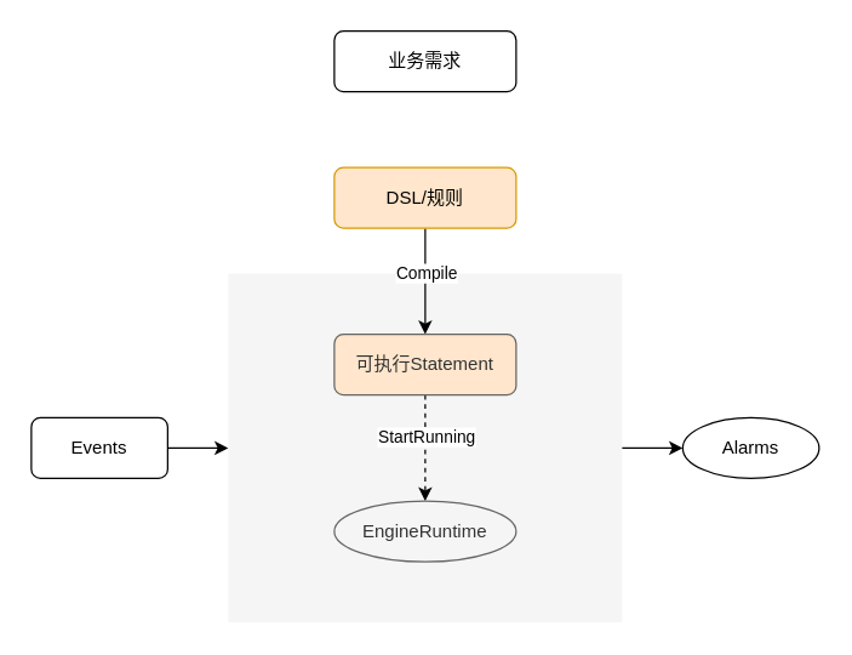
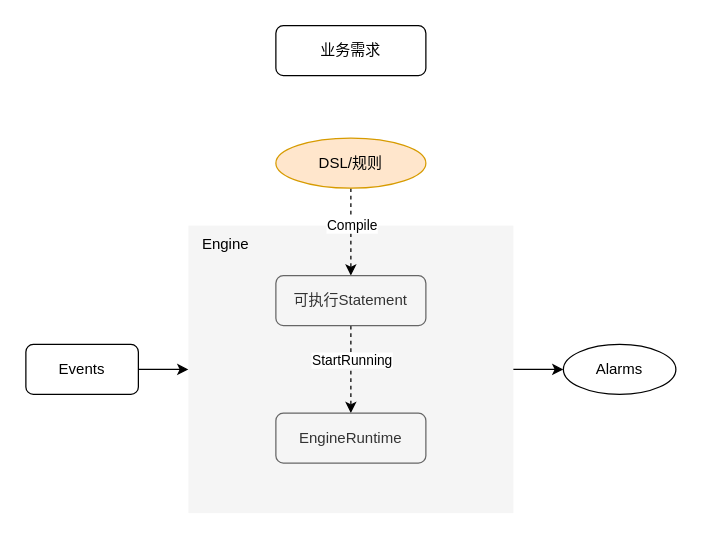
- <mxCell id="6" value="DSL/规则" style="rounded=1;whiteSpace=wrap;html=1;fillColor=#ffe6cc;strokeColor=#d79b00;" vertex="1" parent="1"><mxGeometry x="220" y="110" width="120" height="40" as="geometry" /></mxCell>
+ <mxCell id="6" value="DSL/规则" style="ellipse;whiteSpace=wrap;html=1;fillColor=#ffe6cc;strokeColor=#d79b00;" vertex="1" parent="1"><mxGeometry x="220" y="110" width="120" height="40" as="geometry" /></mxCell>
- <mxCell id="4" value="" style="edgeStyle=orthogonalEdgeStyle;rounded=0;orthogonalLoop=1;jettySize=auto;html=1;" edge="1" parent="1" source="6" target="9"><mxGeometry relative="1" as="geometry" /></mxCell>
+ <mxCell id="4" value="" style="edgeStyle=orthogonalEdgeStyle;rounded=0;orthogonalLoop=1;jettySize=auto;html=1;dashed=1;" edge="1" parent="1" source="6" target="9"><mxGeometry relative="1" as="geometry" /></mxCell>
+ <mxCell id="15" value="Engine" style="text;html=1;strokeColor=none;fillColor=none;align=center;verticalAlign=middle;whiteSpace=wrap;rounded=0;" vertex="1" parent="1"><mxGeometry x="150" y="180" width="60" height="30" as="geometry" /></mxCell>
- <mxCell id="9" value="可执行Statement" style="rounded=1;whiteSpace=wrap;html=1;fillColor=#ffe6cc;fontColor=#333333;strokeColor=#666666;" vertex="1" parent="1"><mxGeometry x="220" y="220" width="120" height="40" as="geometry" /></mxCell>
+ <mxCell id="9" value="可执行Statement" style="rounded=1;whiteSpace=wrap;html=1;fillColor=#f5f5f5;fontColor=#333333;strokeColor=#666666;" vertex="1" parent="1"><mxGeometry x="220" y="220" width="120" height="40" as="geometry" /></mxCell>
- <mxCell id="11" value="EngineRuntime" style="ellipse;whiteSpace=wrap;html=1;fillColor=#f5f5f5;fontColor=#333333;strokeColor=#666666;" vertex="1" parent="1"><mxGeometry x="220" y="330" width="120" height="40" as="geometry" /></mxCell>
+ <mxCell id="11" value="EngineRuntime" style="rounded=1;whiteSpace=wrap;html=1;fillColor=#f5f5f5;fontColor=#333333;strokeColor=#666666;" vertex="1" parent="1"><mxGeometry x="220" y="330" width="120" height="40" as="geometry" /></mxCell>
